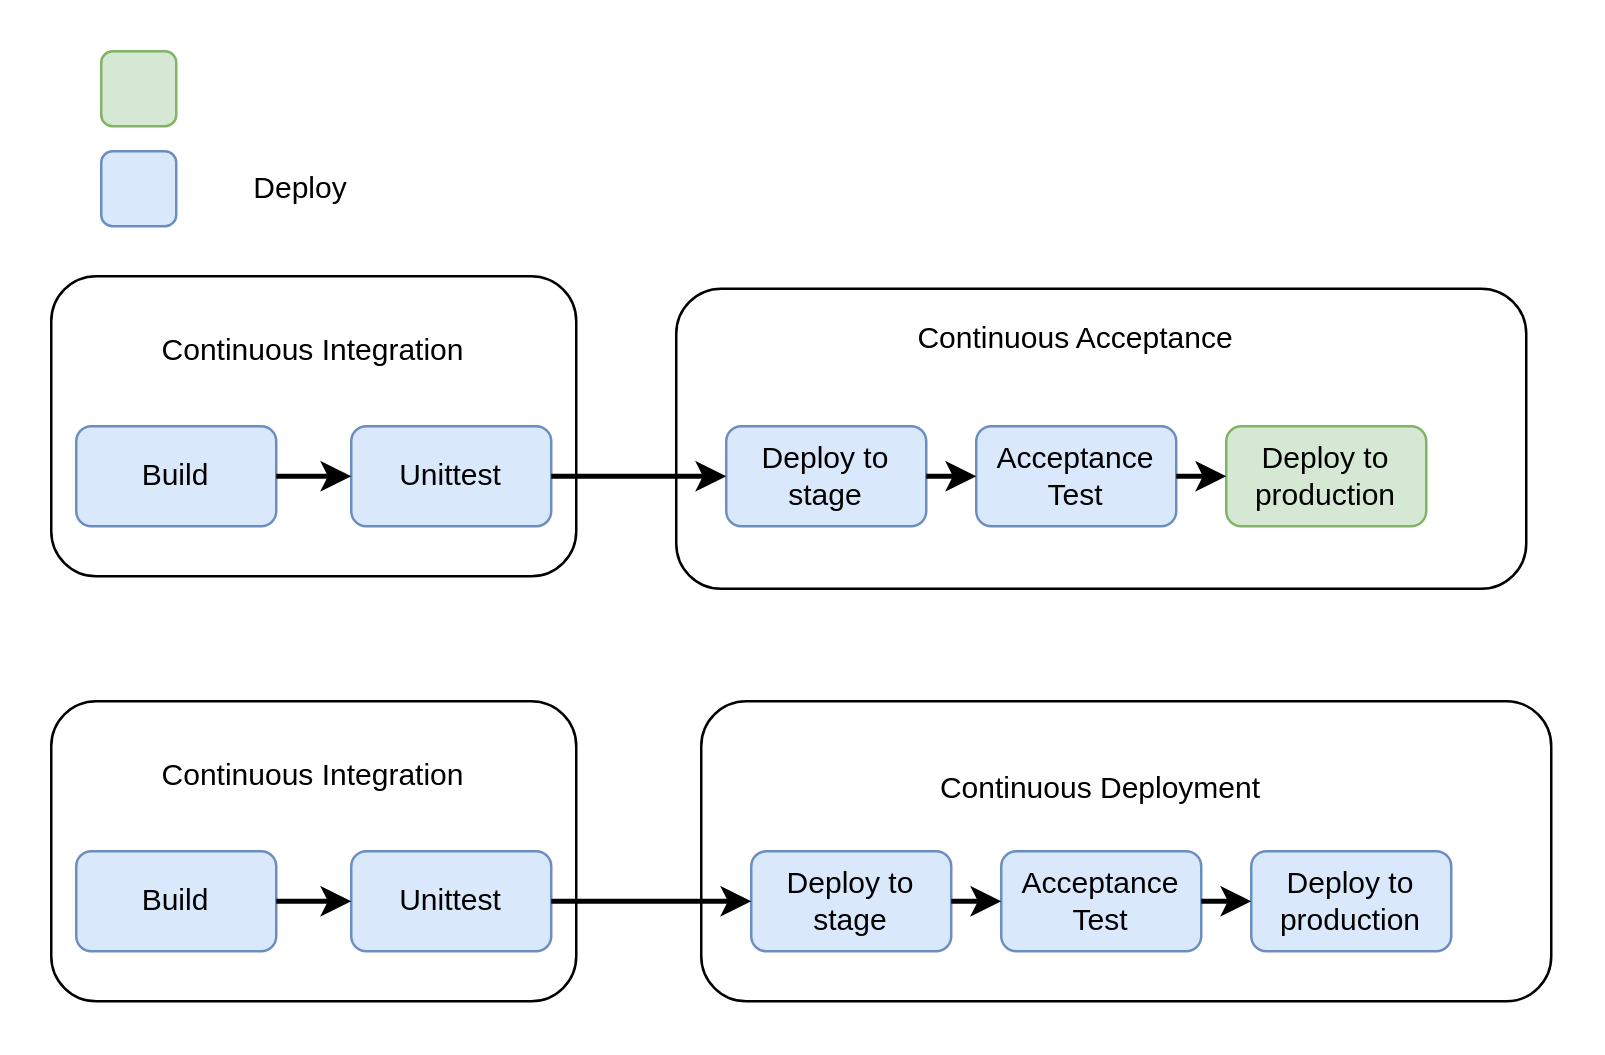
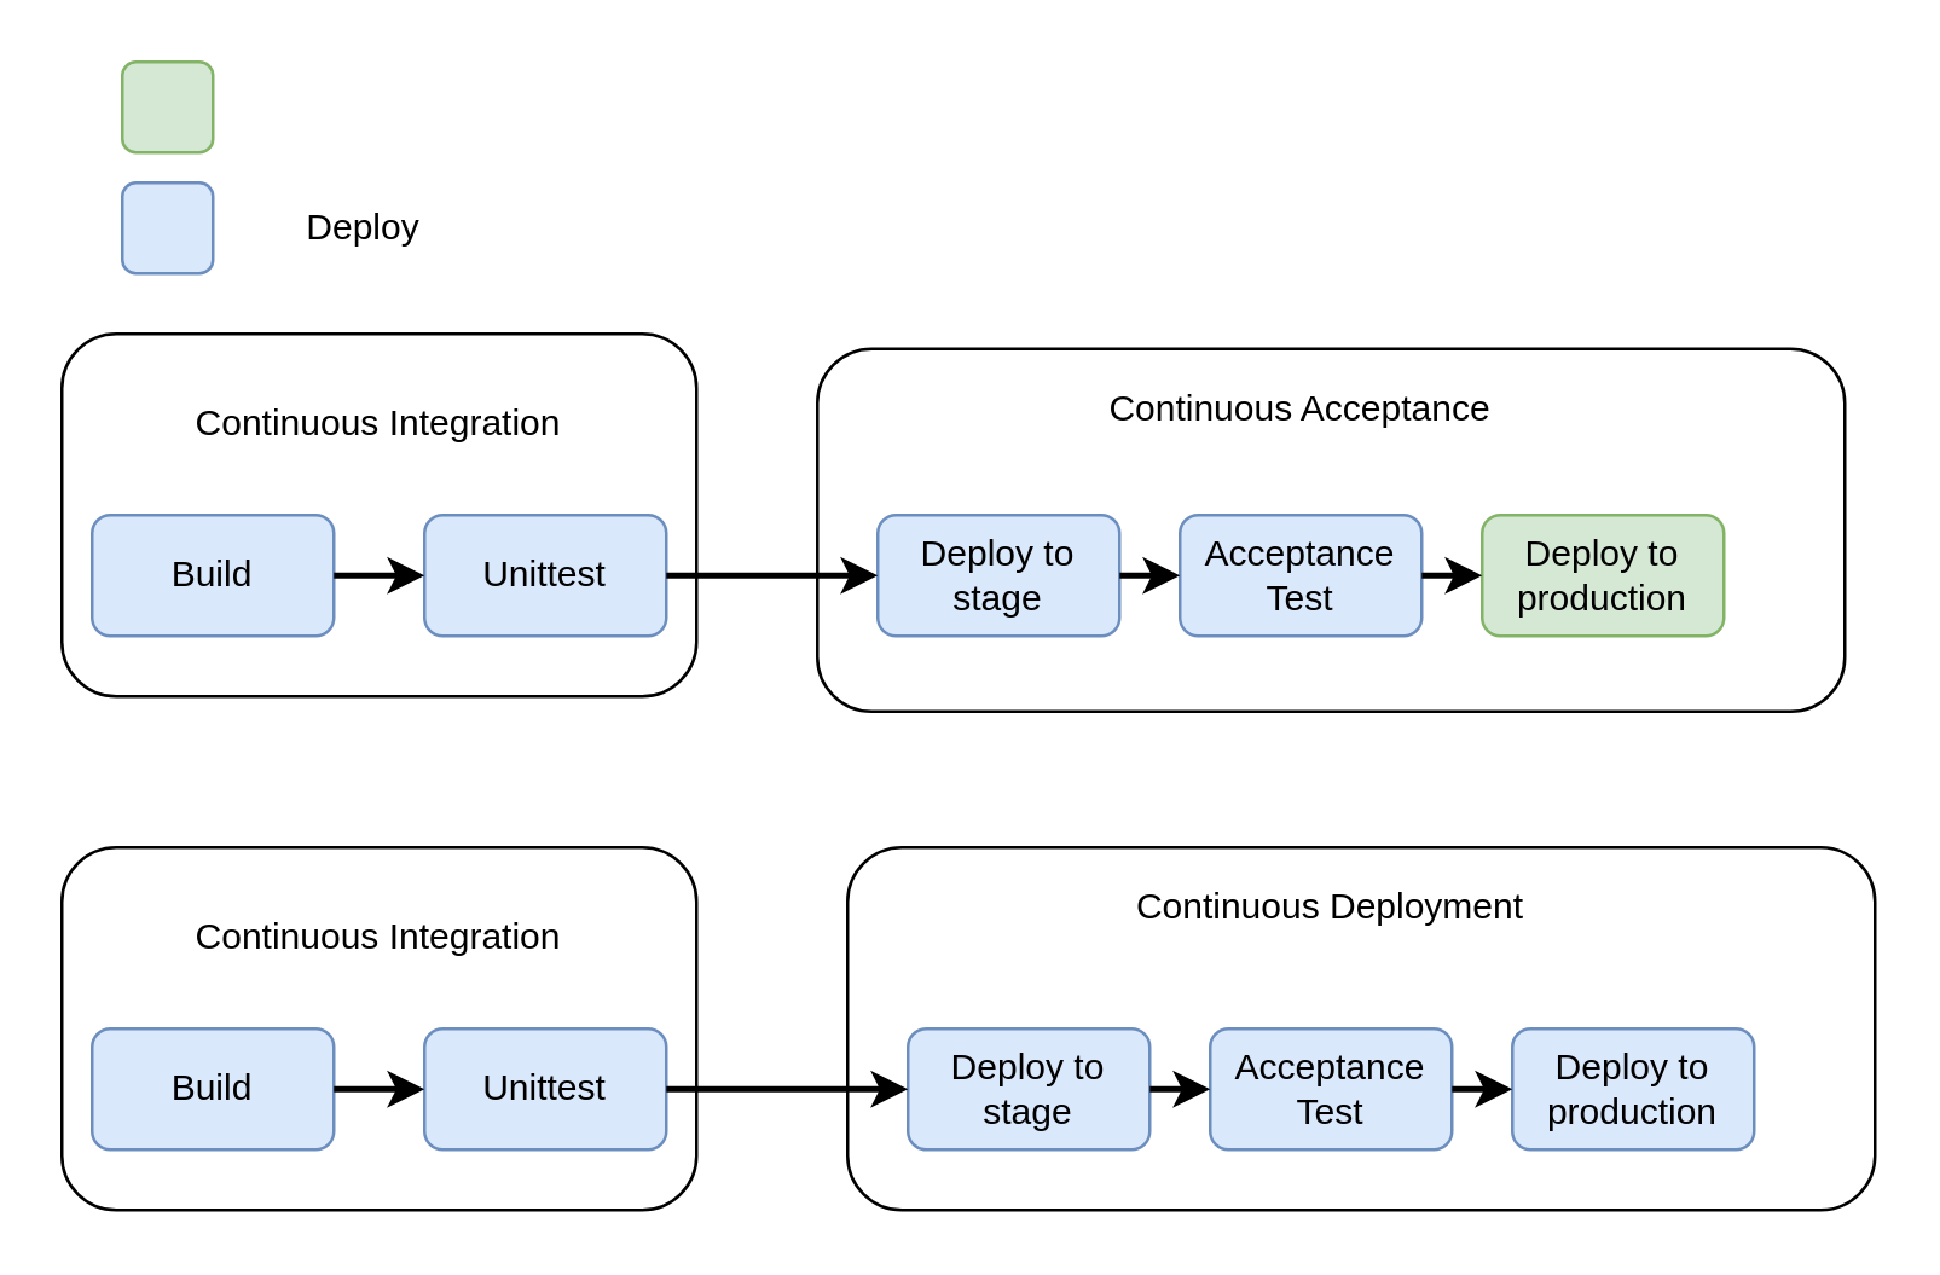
- <mxCell id="16" value="Continuous Deployment" style="text;html=1;strokeColor=none;fillColor=none;align=center;verticalAlign=middle;whiteSpace=wrap;rounded=0;" vertex="1" parent="1"><mxGeometry x="355" y="305" width="170" height="20" as="geometry" /></mxCell>
+ <mxCell id="16" value="Continuous Deployment" style="text;html=1;strokeColor=none;fillColor=none;align=center;verticalAlign=middle;whiteSpace=wrap;rounded=0;" vertex="1" parent="1"><mxGeometry x="355" y="290" width="170" height="20" as="geometry" /></mxCell>
